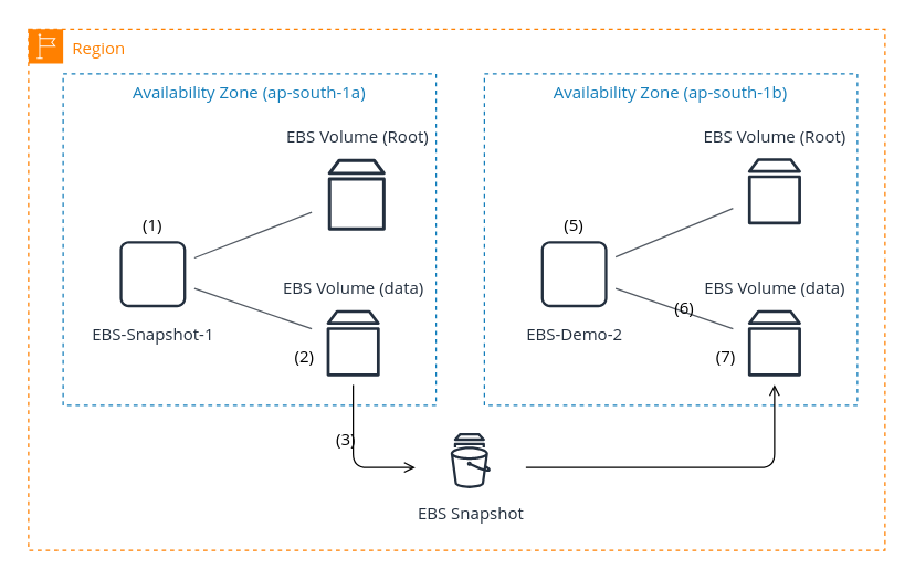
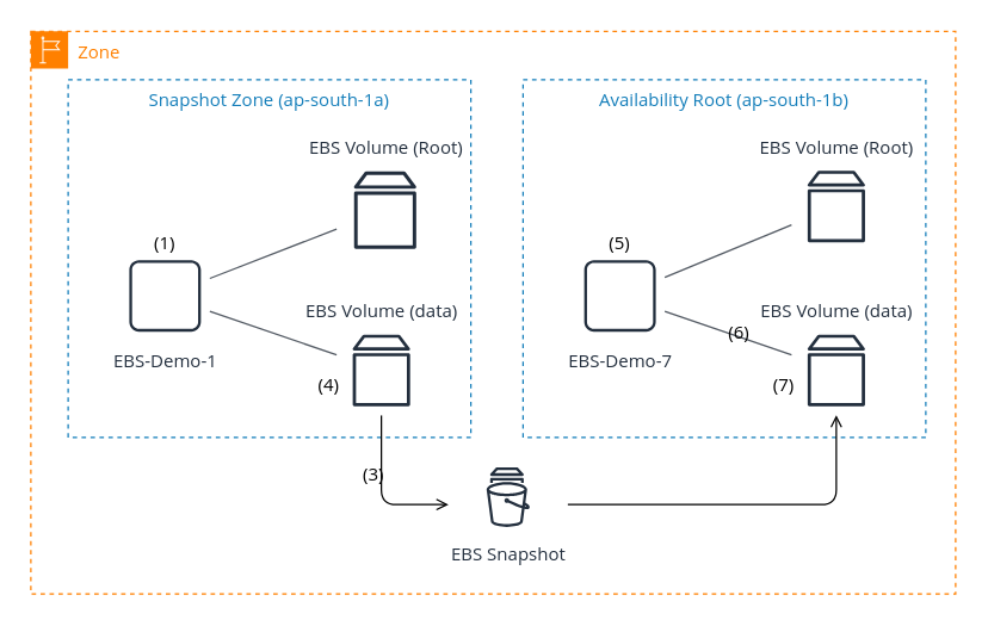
- <mxCell id="2" value="Region" style="points=[[0,0],[0.25,0],[0.5,0],[0.75,0],[1,0],[1,0.25],[1,0.5],[1,0.75],[1,1],[0.75,1],[0.5,1],[0.25,1],[0,1],[0,0.75],[0,0.5],[0,0.25]];outlineConnect=0;gradientColor=none;html=1;whiteSpace=wrap;fontSize=12;fontStyle=0;shape=mxgraph.aws4.group;grIcon=mxgraph.aws4.group_region;fillColor=none;verticalAlign=top;align=left;spacingLeft=30;dashed=1;fontFamily=Open Sans;fontSource=https%3A%2F%2Ffonts.googleapis.com%2Fcss%3Ffamily%3DOpen%2BSans;fontColor=#FF8000;strokeColor=#FF8000;" vertex="1" parent="1"><mxGeometry x="20" y="20.5" width="620" height="377.5" as="geometry" /></mxCell>
+ <mxCell id="2" value="Zone" style="points=[[0,0],[0.25,0],[0.5,0],[0.75,0],[1,0],[1,0.25],[1,0.5],[1,0.75],[1,1],[0.75,1],[0.5,1],[0.25,1],[0,1],[0,0.75],[0,0.5],[0,0.25]];outlineConnect=0;gradientColor=none;html=1;whiteSpace=wrap;fontSize=12;fontStyle=0;shape=mxgraph.aws4.group;grIcon=mxgraph.aws4.group_region;fillColor=none;verticalAlign=top;align=left;spacingLeft=30;dashed=1;fontFamily=Open Sans;fontSource=https%3A%2F%2Ffonts.googleapis.com%2Fcss%3Ffamily%3DOpen%2BSans;fontColor=#FF8000;strokeColor=#FF8000;" vertex="1" parent="1"><mxGeometry x="20" y="20.5" width="620" height="377.5" as="geometry" /></mxCell>
- <mxCell id="3" value="Availability Zone (ap-south-1a)" style="fillColor=none;strokeColor=#147EBA;dashed=1;verticalAlign=top;fontStyle=0;fontColor=#147EBA;fontFamily=Open Sans;fontSource=https%3A%2F%2Ffonts.googleapis.com%2Fcss%3Ffamily%3DOpen%2BSans;fontSize=12;" vertex="1" parent="1"><mxGeometry x="45" y="53" width="270" height="240" as="geometry" /></mxCell>
+ <mxCell id="3" value="Snapshot Zone (ap-south-1a)" style="fillColor=none;strokeColor=#147EBA;dashed=1;verticalAlign=top;fontStyle=0;fontColor=#147EBA;fontFamily=Open Sans;fontSource=https%3A%2F%2Ffonts.googleapis.com%2Fcss%3Ffamily%3DOpen%2BSans;fontSize=12;" vertex="1" parent="1"><mxGeometry x="45" y="53" width="270" height="240" as="geometry" /></mxCell>
- <mxCell id="5" value="Availability Zone (ap-south-1b)" style="fillColor=none;strokeColor=#147EBA;dashed=1;verticalAlign=top;fontStyle=0;fontColor=#147EBA;fontFamily=Open Sans;fontSource=https%3A%2F%2Ffonts.googleapis.com%2Fcss%3Ffamily%3DOpen%2BSans;fontSize=12;" vertex="1" parent="1"><mxGeometry x="350" y="53" width="270" height="240" as="geometry" /></mxCell>
+ <mxCell id="5" value="Availability Root (ap-south-1b)" style="fillColor=none;strokeColor=#147EBA;dashed=1;verticalAlign=top;fontStyle=0;fontColor=#147EBA;fontFamily=Open Sans;fontSource=https%3A%2F%2Ffonts.googleapis.com%2Fcss%3Ffamily%3DOpen%2BSans;fontSize=12;" vertex="1" parent="1"><mxGeometry x="350" y="53" width="270" height="240" as="geometry" /></mxCell>
- <mxCell id="9" value="EBS-Snapshot-1" style="outlineConnect=0;fontColor=#232F3E;gradientColor=none;strokeColor=#232F3E;fillColor=#ffffff;dashed=0;verticalLabelPosition=bottom;verticalAlign=top;align=center;html=1;fontSize=12;fontStyle=0;aspect=fixed;shape=mxgraph.aws4.resourceIcon;resIcon=mxgraph.aws4.instance;fontFamily=Open Sans;fontSource=https%3A%2F%2Ffonts.googleapis.com%2Fcss%3Ffamily%3DOpen%2BSans;" vertex="1" parent="1"><mxGeometry x="80" y="168" width="60" height="60" as="geometry" /></mxCell>
+ <mxCell id="9" value="EBS-Demo-1" style="outlineConnect=0;fontColor=#232F3E;gradientColor=none;strokeColor=#232F3E;fillColor=#ffffff;dashed=0;verticalLabelPosition=bottom;verticalAlign=top;align=center;html=1;fontSize=12;fontStyle=0;aspect=fixed;shape=mxgraph.aws4.resourceIcon;resIcon=mxgraph.aws4.instance;fontFamily=Open Sans;fontSource=https%3A%2F%2Ffonts.googleapis.com%2Fcss%3Ffamily%3DOpen%2BSans;" vertex="1" parent="1"><mxGeometry x="80" y="168" width="60" height="60" as="geometry" /></mxCell>
- <mxCell id="6" value="EBS-Demo-2" style="outlineConnect=0;fontColor=#232F3E;gradientColor=none;strokeColor=#232F3E;fillColor=#ffffff;dashed=0;verticalLabelPosition=bottom;verticalAlign=top;align=center;html=1;fontSize=12;fontStyle=0;aspect=fixed;shape=mxgraph.aws4.resourceIcon;resIcon=mxgraph.aws4.instance;fontFamily=Open Sans;fontSource=https%3A%2F%2Ffonts.googleapis.com%2Fcss%3Ffamily%3DOpen%2BSans;" vertex="1" parent="1"><mxGeometry x="385" y="168" width="60" height="60" as="geometry" /></mxCell>
+ <mxCell id="6" value="EBS-Demo-7" style="outlineConnect=0;fontColor=#232F3E;gradientColor=none;strokeColor=#232F3E;fillColor=#ffffff;dashed=0;verticalLabelPosition=bottom;verticalAlign=top;align=center;html=1;fontSize=12;fontStyle=0;aspect=fixed;shape=mxgraph.aws4.resourceIcon;resIcon=mxgraph.aws4.instance;fontFamily=Open Sans;fontSource=https%3A%2F%2Ffonts.googleapis.com%2Fcss%3Ffamily%3DOpen%2BSans;" vertex="1" parent="1"><mxGeometry x="385" y="168" width="60" height="60" as="geometry" /></mxCell>
- <mxCell id="19" value="&lt;span style=&quot;font-size: 12px&quot;&gt;(2)&lt;/span&gt;" style="text;html=1;strokeColor=none;fillColor=none;align=center;verticalAlign=middle;whiteSpace=wrap;rounded=0;fontFamily=Open Sans;fontSource=https%3A%2F%2Ffonts.googleapis.com%2Fcss%3Ffamily%3DOpen%2BSans;fontSize=12;" vertex="1" parent="1"><mxGeometry x="200" y="248" width="40" height="20" as="geometry" /></mxCell>
+ <mxCell id="19" value="&lt;span style=&quot;font-size: 12px&quot;&gt;(4)&lt;/span&gt;" style="text;html=1;strokeColor=none;fillColor=none;align=center;verticalAlign=middle;whiteSpace=wrap;rounded=0;fontFamily=Open Sans;fontSource=https%3A%2F%2Ffonts.googleapis.com%2Fcss%3Ffamily%3DOpen%2BSans;fontSize=12;" vertex="1" parent="1"><mxGeometry x="200" y="248" width="40" height="20" as="geometry" /></mxCell>
